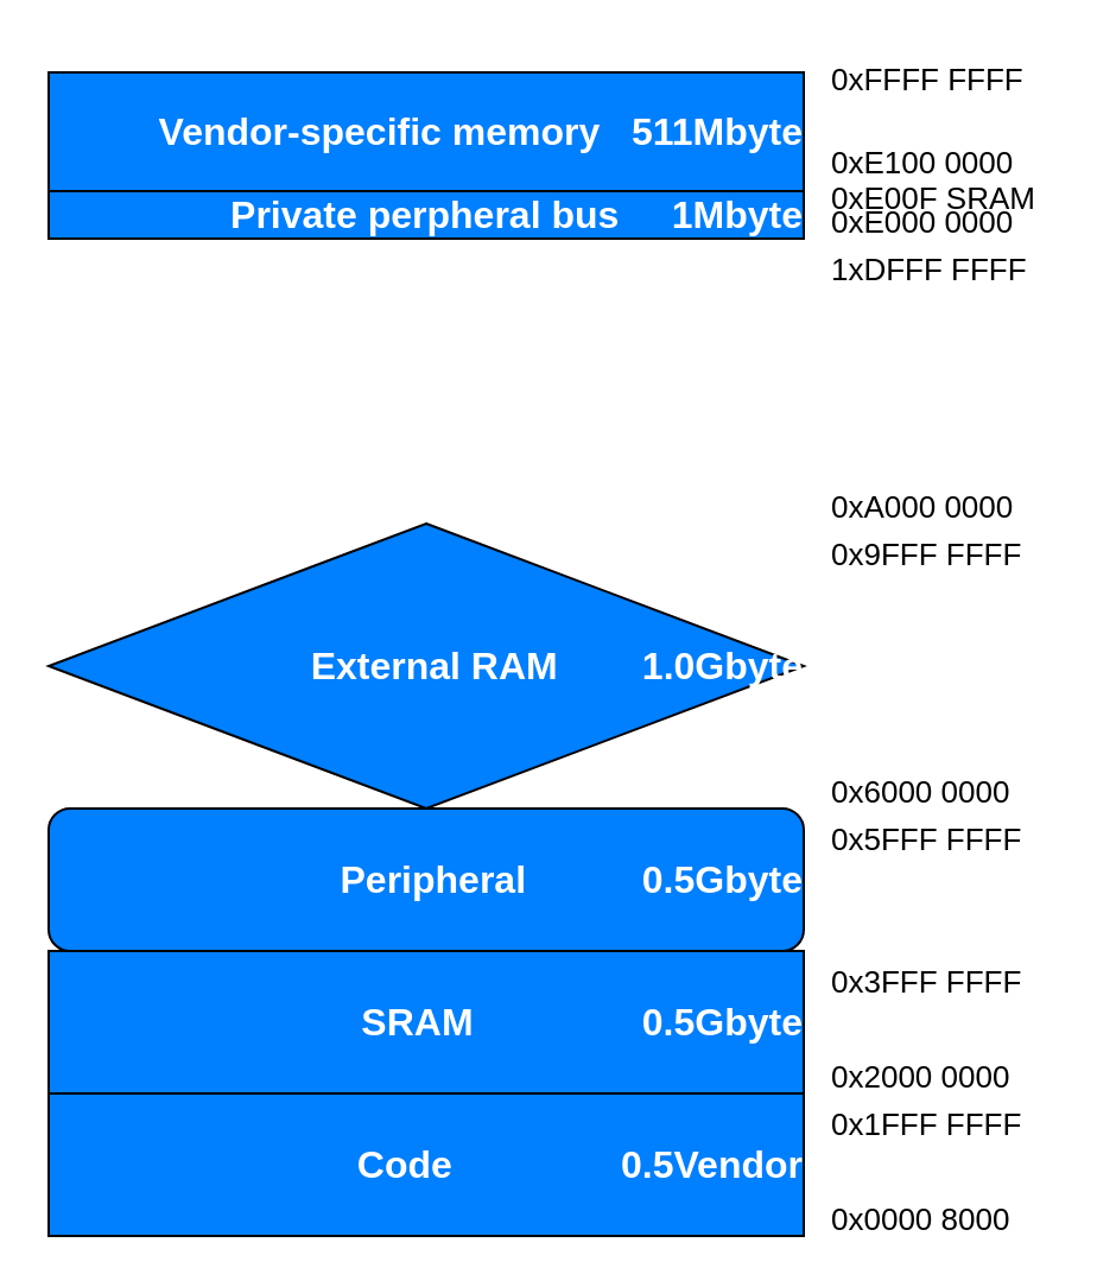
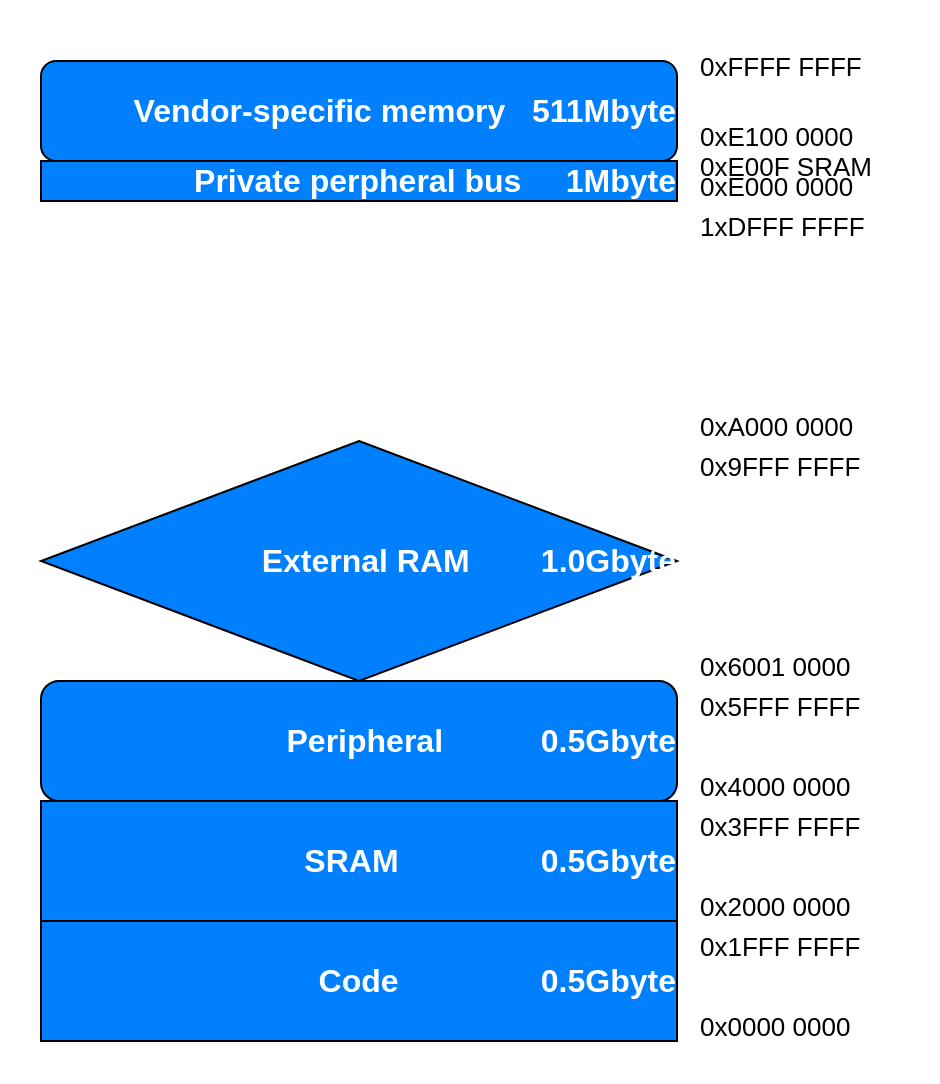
- <mxCell id="7" value="Vendor-specific memory   511Mbyte" style="align=right;verticalAlign=middle;fontStyle=1;strokeWidth=1;fillColor=#007FFF;spacing=0;whiteSpace=wrap;strokeColor=#000000;fontColor=#FFFFFF;fontSize=16;" vertex="1" parent="1"><mxGeometry x="20" y="30" width="318" height="50" as="geometry" /></mxCell>
+ <mxCell id="7" value="Vendor-specific memory   511Mbyte" style="align=right;verticalAlign=middle;fontStyle=1;strokeWidth=1;fillColor=#007FFF;spacing=0;whiteSpace=wrap;strokeColor=#000000;fontColor=#FFFFFF;fontSize=16;rounded=1;" vertex="1" parent="1"><mxGeometry x="20" y="30" width="318" height="50" as="geometry" /></mxCell>
- <mxCell id="14" value="&lt;font color=&quot;#000000&quot; style=&quot;font-size: 13px&quot;&gt;0x6000 0000&lt;/font&gt;" style="text;html=1;resizable=0;points=[];autosize=1;align=left;verticalAlign=top;spacingTop=-4;fontSize=16;fontColor=#FFFFFF;" vertex="1" parent="1"><mxGeometry x="348" y="320" width="90" height="20" as="geometry" /></mxCell>
+ <mxCell id="14" value="&lt;font color=&quot;#000000&quot; style=&quot;font-size: 13px&quot;&gt;0x6001 0000&lt;/font&gt;" style="text;html=1;resizable=0;points=[];autosize=1;align=left;verticalAlign=top;spacingTop=-4;fontSize=16;fontColor=#FFFFFF;" vertex="1" parent="1"><mxGeometry x="348" y="320" width="90" height="20" as="geometry" /></mxCell>
+ <mxCell id="13" value="&lt;font color=&quot;#000000&quot; style=&quot;font-size: 13px&quot;&gt;0x4000 0000&lt;/font&gt;" style="text;html=1;resizable=0;points=[];autosize=1;align=left;verticalAlign=top;spacingTop=-4;fontSize=16;fontColor=#FFFFFF;" vertex="1" parent="1"><mxGeometry x="348" y="380" width="90" height="20" as="geometry" /></mxCell>
- <mxCell id="2" value="Code                0.5Vendor" style="align=right;verticalAlign=middle;fontStyle=1;strokeWidth=1;fillColor=#007FFF;spacing=0;whiteSpace=wrap;strokeColor=#000000;fontColor=#FFFFFF;fontSize=16;" vertex="1" parent="1"><mxGeometry x="20" y="460" width="318" height="60" as="geometry" /></mxCell>
+ <mxCell id="2" value="Code                0.5Gbyte" style="align=right;verticalAlign=middle;fontStyle=1;strokeWidth=1;fillColor=#007FFF;spacing=0;whiteSpace=wrap;strokeColor=#000000;fontColor=#FFFFFF;fontSize=16;" vertex="1" parent="1"><mxGeometry x="20" y="460" width="318" height="60" as="geometry" /></mxCell>
- <mxCell id="8" value="&lt;font color=&quot;#000000&quot; style=&quot;font-size: 13px&quot;&gt;0x0000 8000&lt;/font&gt;" style="text;html=1;resizable=0;points=[];autosize=1;align=left;verticalAlign=top;spacingTop=-4;fontSize=16;fontColor=#FFFFFF;" vertex="1" parent="1"><mxGeometry x="348" y="500" width="90" height="20" as="geometry" /></mxCell>
+ <mxCell id="8" value="&lt;font color=&quot;#000000&quot; style=&quot;font-size: 13px&quot;&gt;0x0000 0000&lt;/font&gt;" style="text;html=1;resizable=0;points=[];autosize=1;align=left;verticalAlign=top;spacingTop=-4;fontSize=16;fontColor=#FFFFFF;" vertex="1" parent="1"><mxGeometry x="348" y="500" width="90" height="20" as="geometry" /></mxCell>
